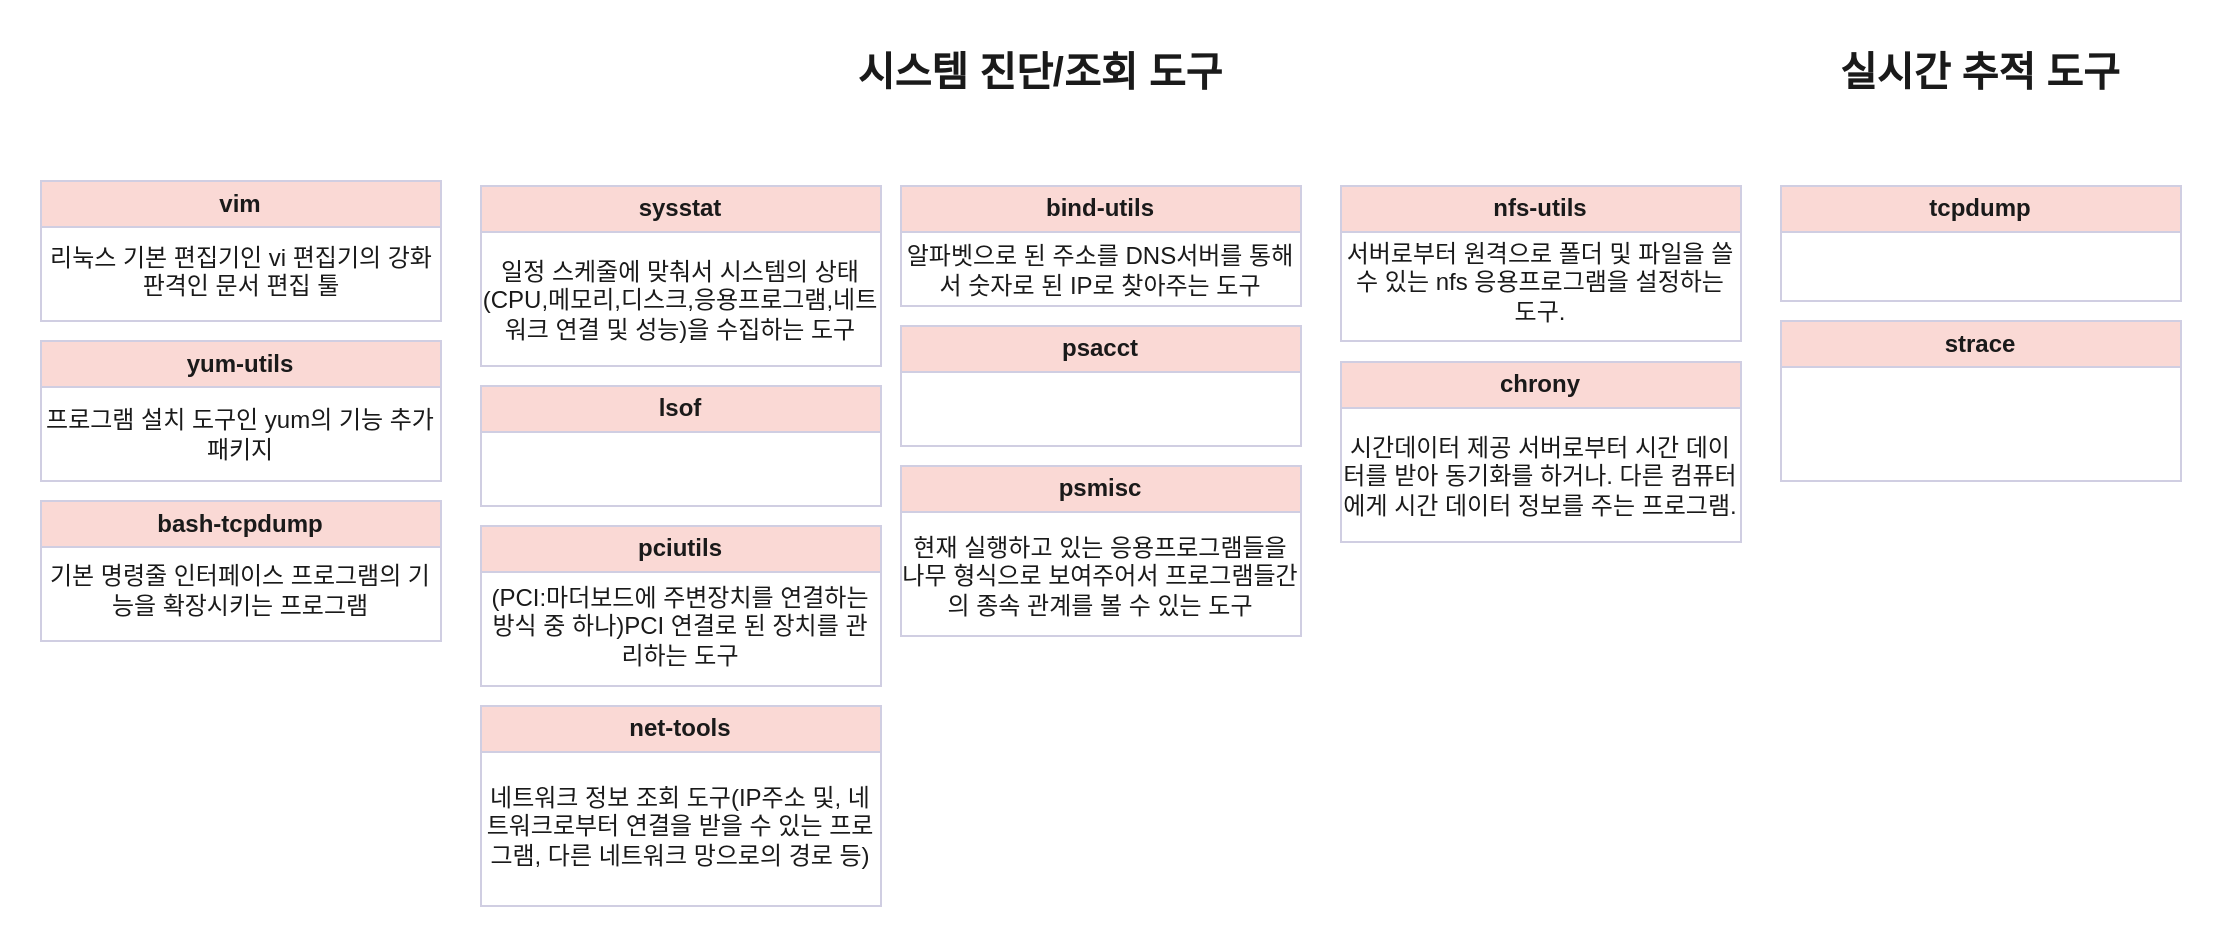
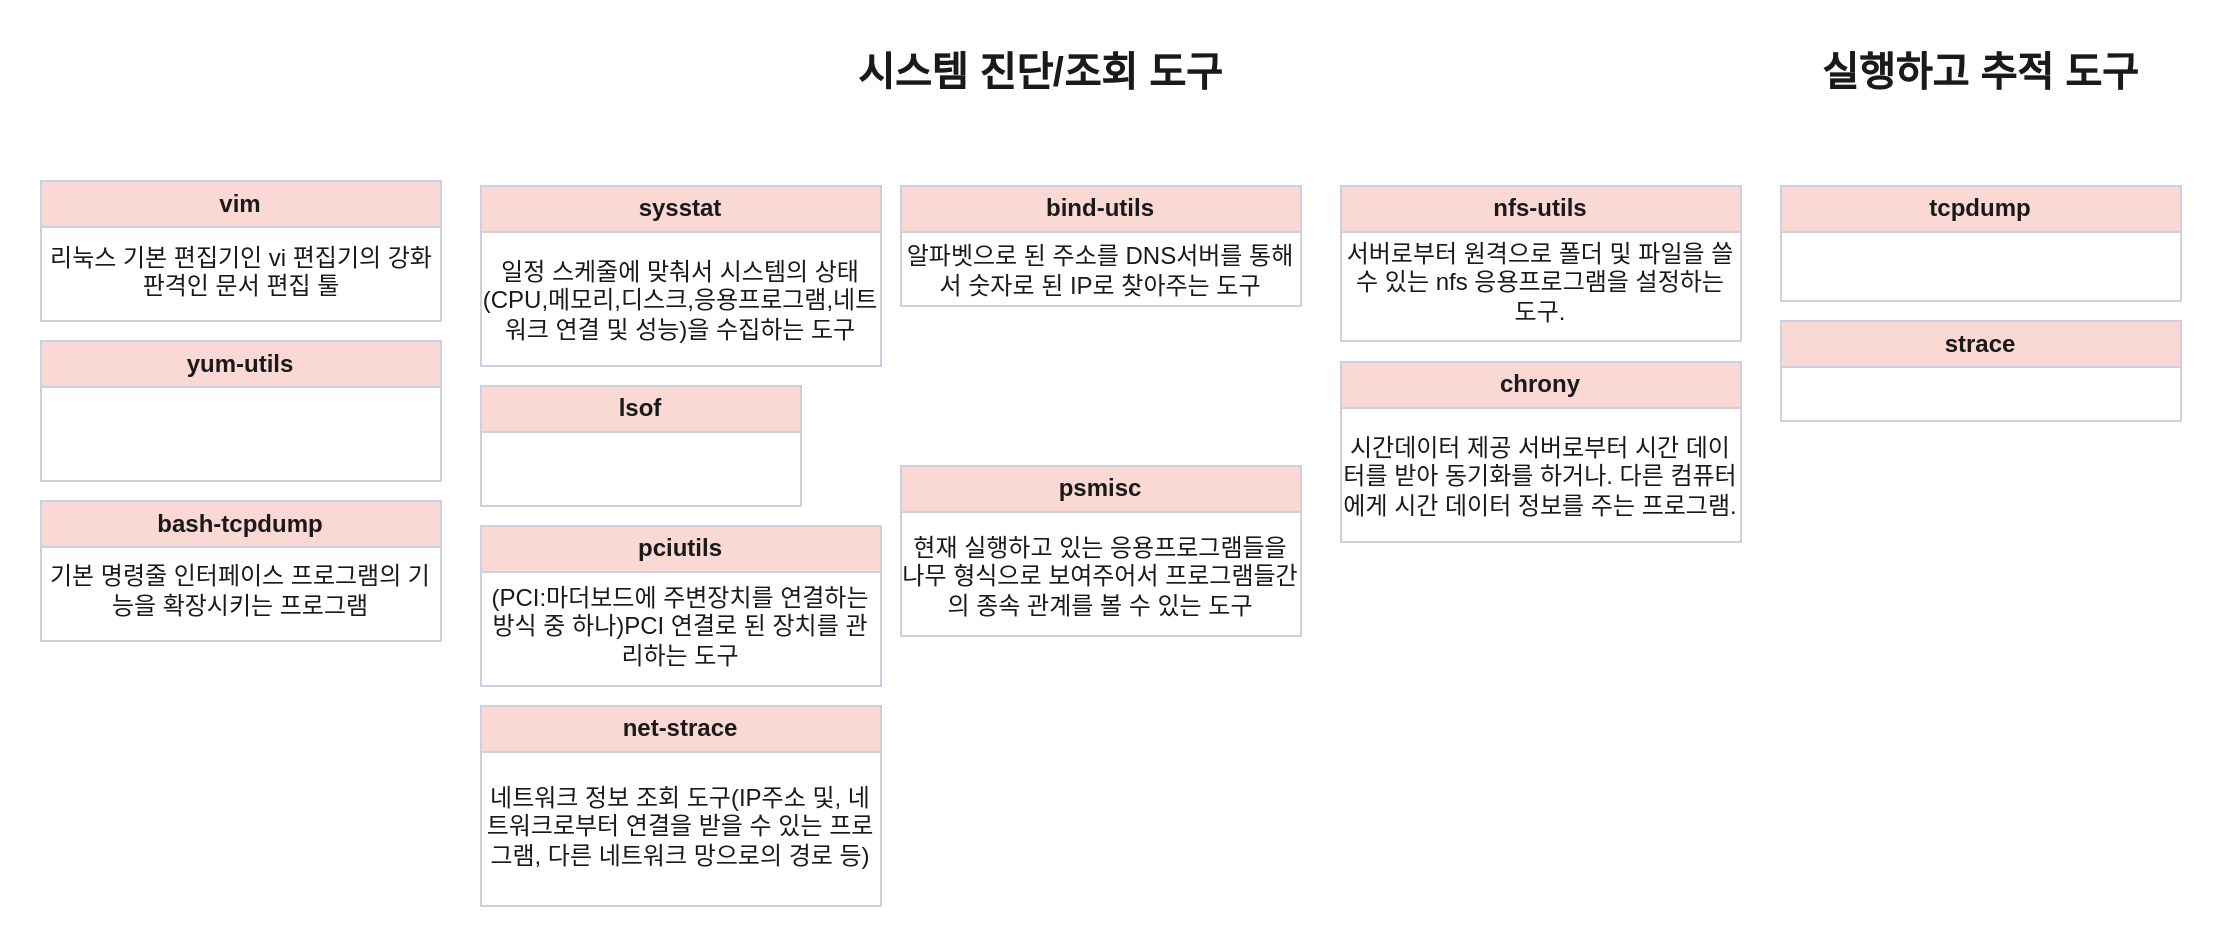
- <mxCell id="18" value="&lt;font style=&quot;font-size: 20px;&quot;&gt;&lt;b&gt;실시간 추적 도구&lt;/b&gt;&lt;/font&gt;" style="text;html=1;strokeColor=none;fillColor=none;align=center;verticalAlign=middle;whiteSpace=wrap;rounded=0;labelBackgroundColor=none;fontColor=#1A1A1A;" vertex="1" parent="1"><mxGeometry x="890" y="20" width="200" height="30" as="geometry" /></mxCell>
+ <mxCell id="18" value="&lt;font style=&quot;font-size: 20px;&quot;&gt;&lt;b&gt;실행하고 추적 도구&lt;/b&gt;&lt;/font&gt;" style="text;html=1;strokeColor=none;fillColor=none;align=center;verticalAlign=middle;whiteSpace=wrap;rounded=0;labelBackgroundColor=none;fontColor=#1A1A1A;" vertex="1" parent="1"><mxGeometry x="890" y="20" width="200" height="30" as="geometry" /></mxCell>
- <mxCell id="24" value="psacct" style="swimlane;whiteSpace=wrap;html=1;labelBackgroundColor=none;fillColor=#FAD9D5;strokeColor=#D0CEE2;fontColor=#1A1A1A;" vertex="1" parent="1"><mxGeometry x="450" y="162.5" width="200" height="60" as="geometry" /></mxCell>
- <mxCell id="25" value="strace" style="swimlane;whiteSpace=wrap;html=1;labelBackgroundColor=none;fillColor=#FAD9D5;strokeColor=#D0CEE2;fontColor=#1A1A1A;" vertex="1" parent="1"><mxGeometry x="890" y="160" width="200" height="80" as="geometry" /></mxCell>
+ <mxCell id="25" value="strace" style="swimlane;whiteSpace=wrap;html=1;labelBackgroundColor=none;fillColor=#FAD9D5;strokeColor=#D0CEE2;fontColor=#1A1A1A;" vertex="1" parent="1"><mxGeometry x="890" y="160" width="200" height="50" as="geometry" /></mxCell>
- <mxCell id="9" value="프로그램 설치 도구인 yum의 기능 추가 패키지" style="text;html=1;strokeColor=none;fillColor=none;align=center;verticalAlign=middle;whiteSpace=wrap;rounded=0;labelBackgroundColor=none;fontColor=#1A1A1A;" vertex="1" parent="8"><mxGeometry y="23" width="200" height="47" as="geometry" /></mxCell>
- <mxCell id="12" value="lsof" style="swimlane;whiteSpace=wrap;html=1;labelBackgroundColor=none;fillColor=#FAD9D5;strokeColor=#D0CEE2;fontColor=#1A1A1A;" vertex="1" parent="1"><mxGeometry x="240" y="192.5" width="200" height="60" as="geometry" /></mxCell>
+ <mxCell id="12" value="lsof" style="swimlane;whiteSpace=wrap;html=1;labelBackgroundColor=none;fillColor=#FAD9D5;strokeColor=#D0CEE2;fontColor=#1A1A1A;" vertex="1" parent="1"><mxGeometry x="240" y="192.5" width="160" height="60" as="geometry" /></mxCell>
- <mxCell id="10" value="net-tools" style="swimlane;whiteSpace=wrap;html=1;labelBackgroundColor=none;fillColor=#FAD9D5;strokeColor=#D0CEE2;fontColor=#1A1A1A;" vertex="1" parent="1"><mxGeometry x="240" y="352.5" width="200" height="100" as="geometry" /></mxCell>
+ <mxCell id="10" value="net-strace" style="swimlane;whiteSpace=wrap;html=1;labelBackgroundColor=none;fillColor=#FAD9D5;strokeColor=#D0CEE2;fontColor=#1A1A1A;" vertex="1" parent="1"><mxGeometry x="240" y="352.5" width="200" height="100" as="geometry" /></mxCell>
